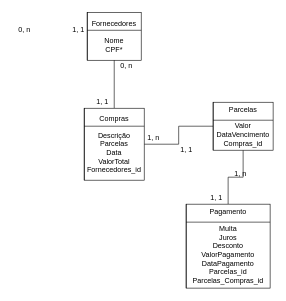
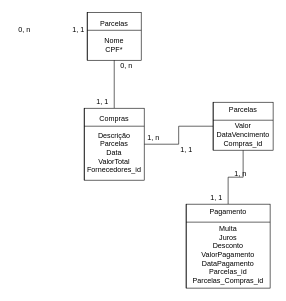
- <mxCell id="2" value="Fornecedores&lt;br&gt;&lt;br&gt;Nome&lt;br&gt;CPF*" style="shape=internalStorage;whiteSpace=wrap;html=1;backgroundOutline=1;dx=0;dy=30;" vertex="1" parent="1"><mxGeometry x="145" y="20" width="90" height="80" as="geometry" /></mxCell>
+ <mxCell id="2" value="Parcelas&lt;br&gt;&lt;br&gt;Nome&lt;br&gt;CPF*" style="shape=internalStorage;whiteSpace=wrap;html=1;backgroundOutline=1;dx=0;dy=30;" vertex="1" parent="1"><mxGeometry x="145" y="20" width="90" height="80" as="geometry" /></mxCell>
